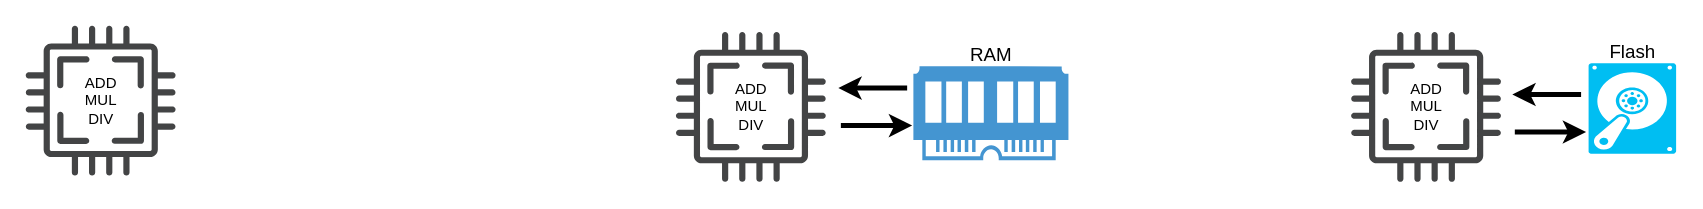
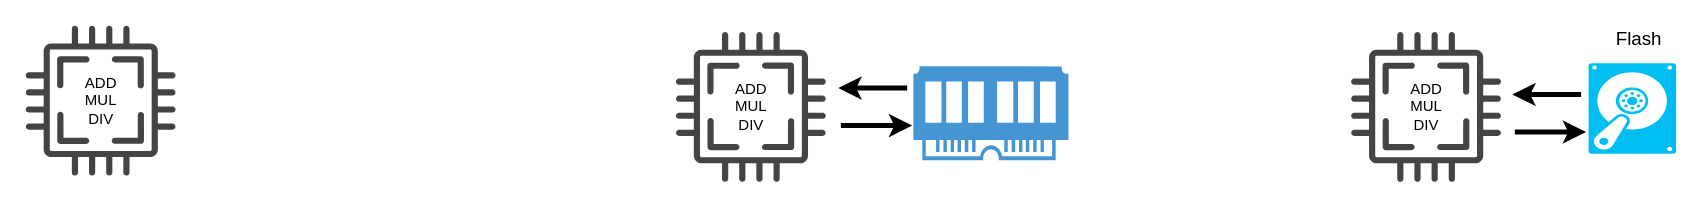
- <mxCell id="11" value="&lt;font style=&quot;font-size: 15px&quot;&gt;Flash&lt;/font&gt;" style="text;html=1;align=center;verticalAlign=middle;resizable=0;points=[];autosize=1;strokeColor=none;fillColor=none;" parent="1" vertex="1"><mxGeometry x="1280" y="30" width="50" height="20" as="geometry" /></mxCell>
+ <mxCell id="11" value="&lt;font style=&quot;font-size: 15px&quot;&gt;Flash&lt;/font&gt;" style="text;html=1;align=center;verticalAlign=middle;resizable=0;points=[];autosize=1;strokeColor=none;fillColor=none;" parent="1" vertex="1"><mxGeometry x="1285" y="20" width="50" height="20" as="geometry" /></mxCell>
- <mxCell id="10" value="&lt;font style=&quot;font-size: 15px&quot;&gt;RAM&lt;/font&gt;" style="text;html=1;align=center;verticalAlign=middle;resizable=0;points=[];autosize=1;strokeColor=none;fillColor=none;" parent="1" vertex="1"><mxGeometry x="767" y="32.5" width="50" height="20" as="geometry" /></mxCell>
